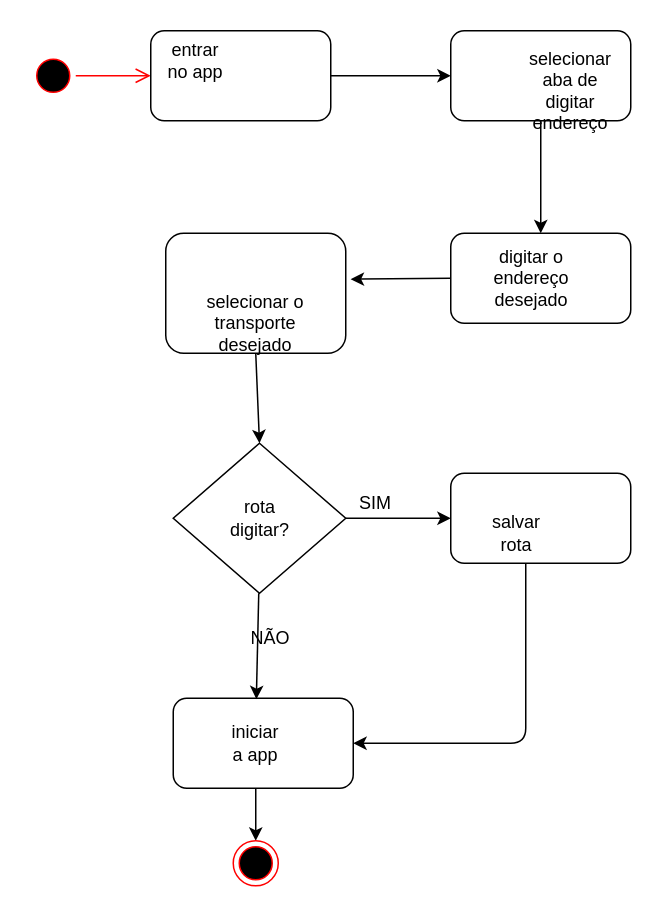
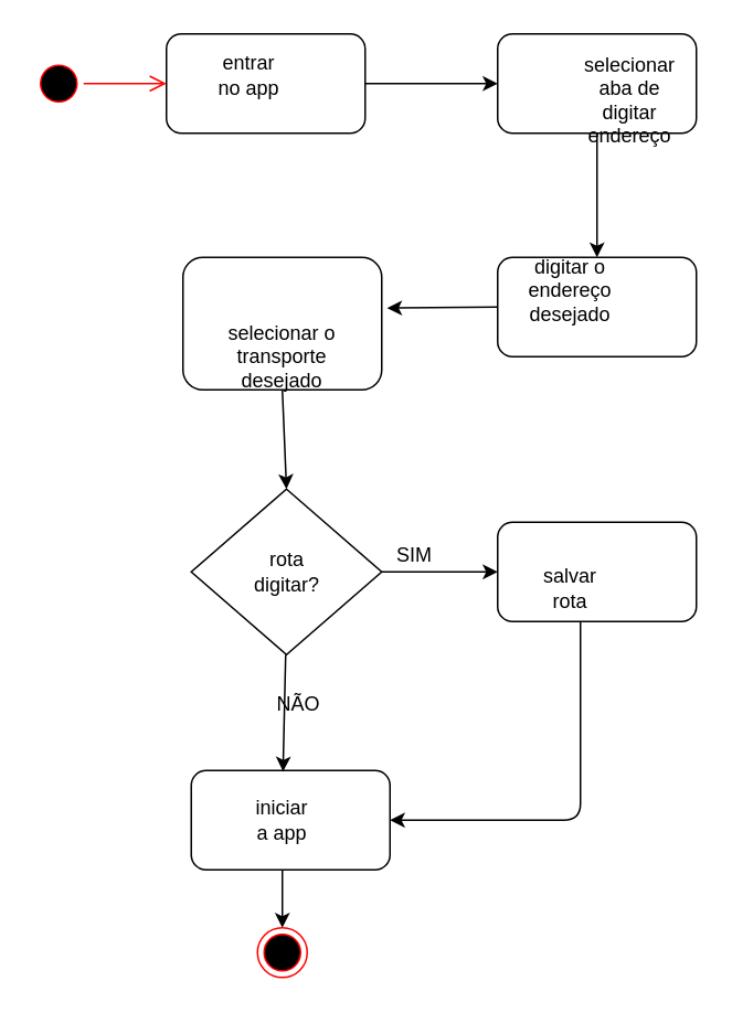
- <mxCell id="7" value="entrar no app" style="text;html=1;strokeColor=none;fillColor=none;align=center;verticalAlign=middle;whiteSpace=wrap;rounded=0;" vertex="1" parent="1"><mxGeometry x="110" y="30" width="40" height="20" as="geometry" /></mxCell>
+ <mxCell id="7" value="entrar no app" style="text;html=1;strokeColor=none;fillColor=none;align=center;verticalAlign=middle;whiteSpace=wrap;rounded=0;" vertex="1" parent="1"><mxGeometry x="130" y="35" width="40" height="20" as="geometry" /></mxCell>
- <mxCell id="10" value="digitar o endereço desejado" style="text;html=1;strokeColor=none;fillColor=none;align=center;verticalAlign=middle;whiteSpace=wrap;rounded=0;" vertex="1" parent="1"><mxGeometry x="334" y="175" width="40" height="20" as="geometry" /></mxCell>
+ <mxCell id="10" value="digitar o endereço desejado" style="text;html=1;strokeColor=none;fillColor=none;align=center;verticalAlign=middle;whiteSpace=wrap;rounded=0;" vertex="1" parent="1"><mxGeometry x="324" y="165" width="40" height="20" as="geometry" /></mxCell>
